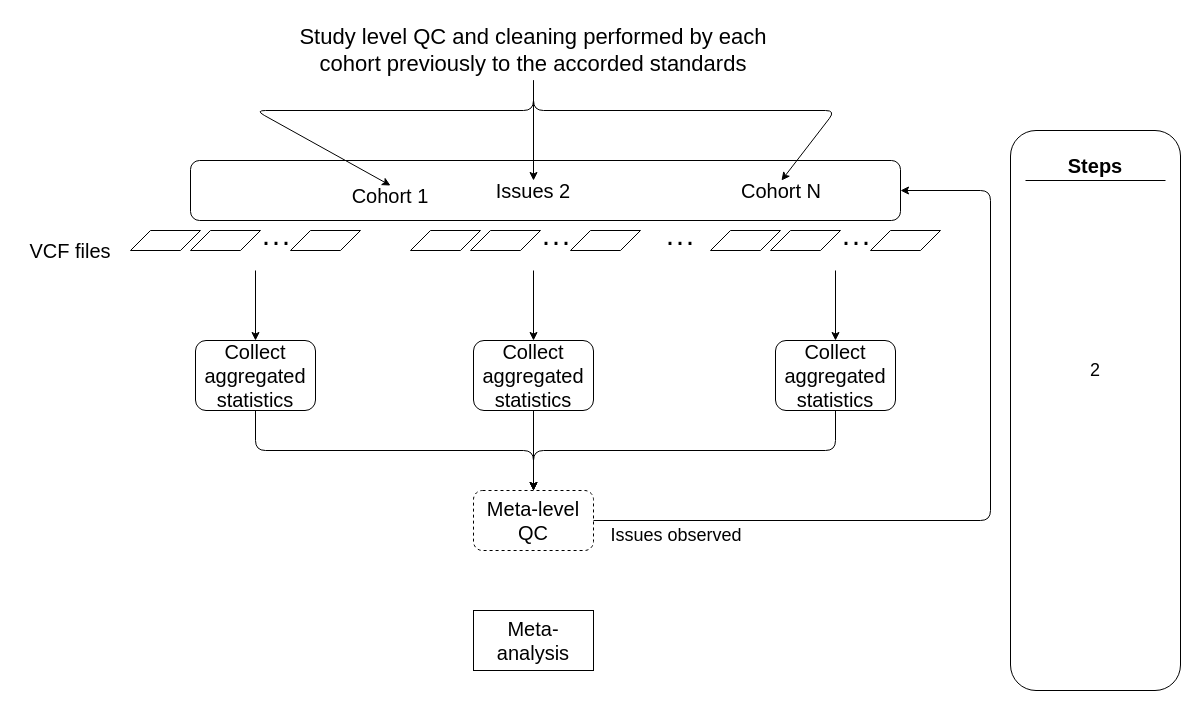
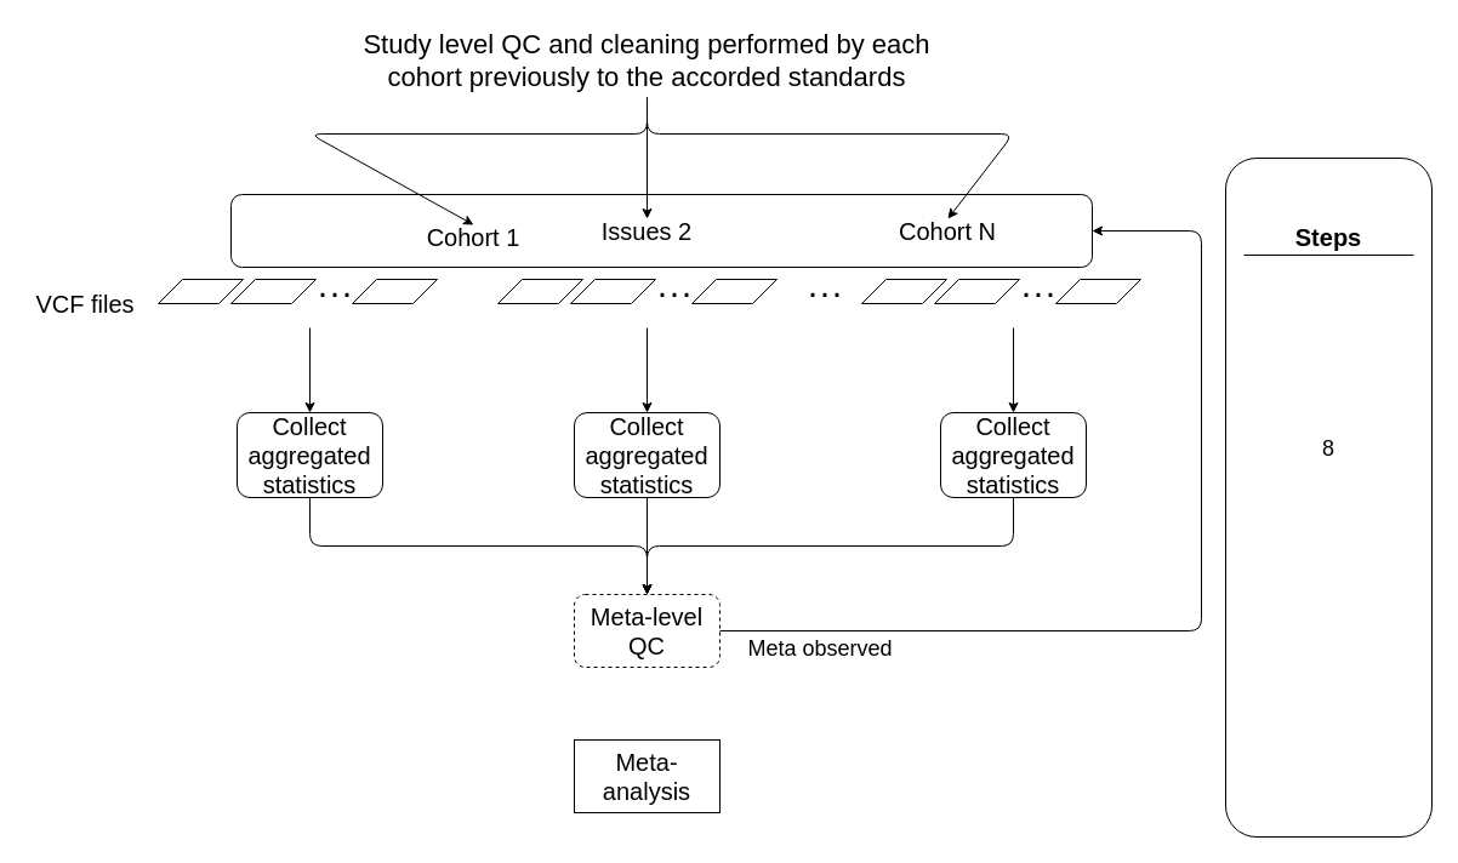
- <mxCell id="38" value="&lt;font size=&quot;1&quot;&gt;&lt;b style=&quot;font-size: 20px&quot;&gt;Steps&lt;/b&gt;&lt;/font&gt;" style="text;html=1;strokeColor=none;fillColor=none;align=center;verticalAlign=middle;whiteSpace=wrap;rounded=0;" vertex="1" parent="1"><mxGeometry x="1025" y="150" width="140" height="30" as="geometry" /></mxCell>
+ <mxCell id="38" value="&lt;font size=&quot;1&quot;&gt;&lt;b style=&quot;font-size: 20px&quot;&gt;Steps&lt;/b&gt;&lt;/font&gt;" style="text;html=1;strokeColor=none;fillColor=none;align=center;verticalAlign=middle;whiteSpace=wrap;rounded=0;" vertex="1" parent="1"><mxGeometry x="1025" y="180" width="140" height="30" as="geometry" /></mxCell>
- <mxCell id="40" value="&lt;font style=&quot;font-size: 18px&quot;&gt;2&lt;/font&gt;" style="text;html=1;strokeColor=none;fillColor=none;align=center;verticalAlign=middle;whiteSpace=wrap;rounded=0;" vertex="1" parent="1"><mxGeometry x="1075" y="360" width="40" height="20" as="geometry" /></mxCell>
+ <mxCell id="40" value="&lt;font style=&quot;font-size: 18px&quot;&gt;8&lt;/font&gt;" style="text;html=1;strokeColor=none;fillColor=none;align=center;verticalAlign=middle;whiteSpace=wrap;rounded=0;" vertex="1" parent="1"><mxGeometry x="1075" y="360" width="40" height="20" as="geometry" /></mxCell>
- <mxCell id="35" value="&lt;font style=&quot;font-size: 18px&quot;&gt;Issues observed&lt;/font&gt;" style="text;html=1;strokeColor=none;fillColor=none;align=center;verticalAlign=middle;whiteSpace=wrap;rounded=0;" vertex="1" parent="1"><mxGeometry x="606" y="525" width="140" height="20" as="geometry" /></mxCell>
+ <mxCell id="35" value="&lt;font style=&quot;font-size: 18px&quot;&gt;Meta observed&lt;/font&gt;" style="text;html=1;strokeColor=none;fillColor=none;align=center;verticalAlign=middle;whiteSpace=wrap;rounded=0;" vertex="1" parent="1"><mxGeometry x="606" y="525" width="140" height="20" as="geometry" /></mxCell>
